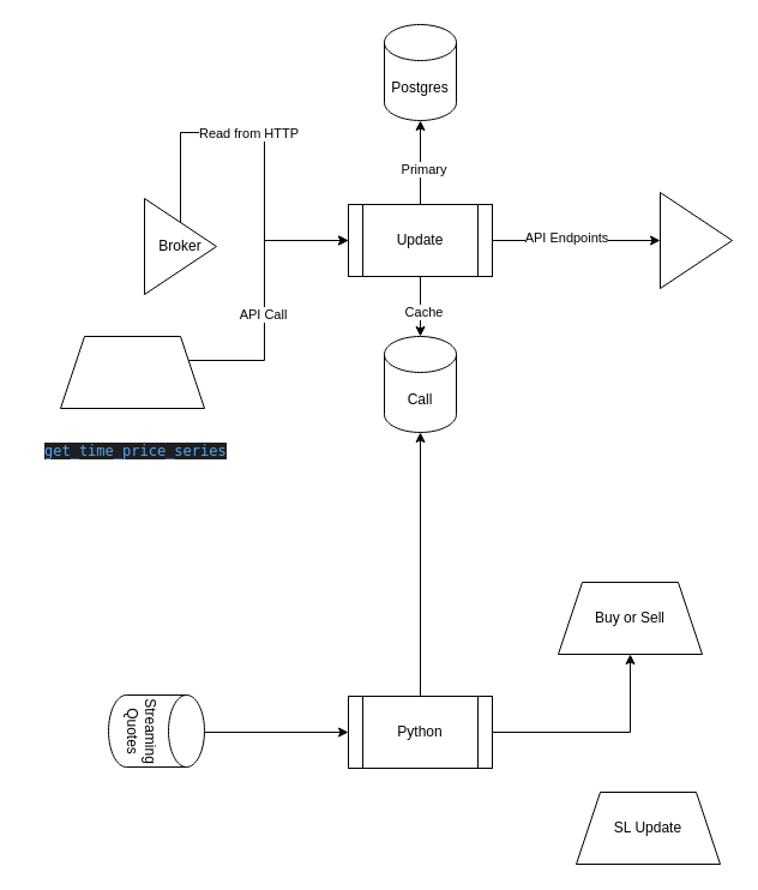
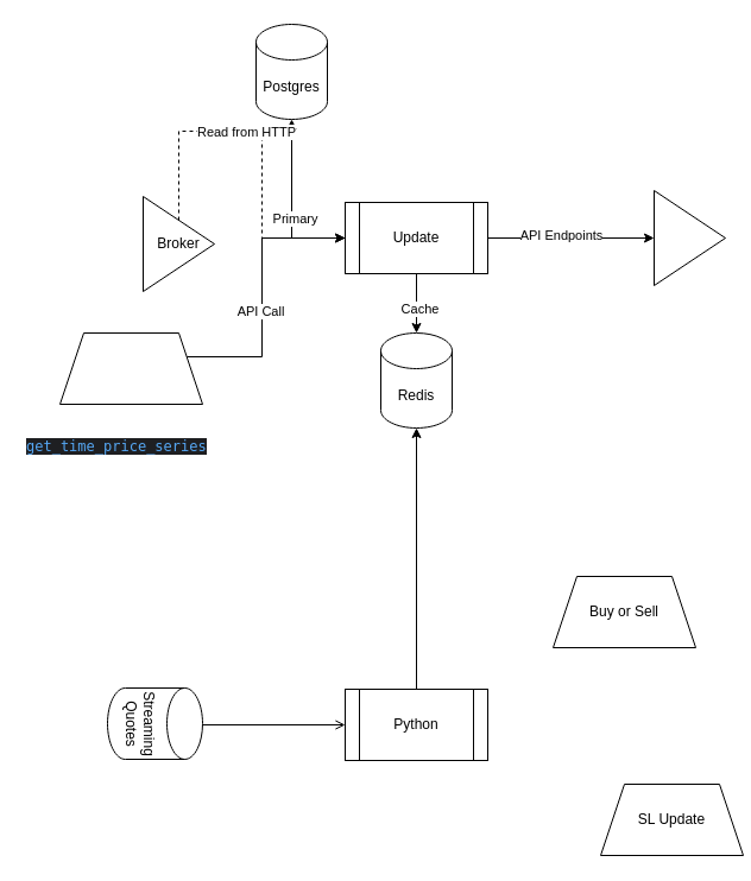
- <mxCell id="14" value="Postgres" style="shape=cylinder3;whiteSpace=wrap;html=1;boundedLbl=1;backgroundOutline=1;size=15;" vertex="1" parent="1"><mxGeometry x="320" y="20" width="60" height="80" as="geometry" /></mxCell>
+ <mxCell id="14" value="Postgres" style="shape=cylinder3;whiteSpace=wrap;html=1;boundedLbl=1;backgroundOutline=1;size=15;" vertex="1" parent="1"><mxGeometry x="215" y="20" width="60" height="80" as="geometry" /></mxCell>
- <mxCell id="11" value="" style="edgeStyle=orthogonalEdgeStyle;rounded=0;orthogonalLoop=1;jettySize=auto;html=1;entryX=0;entryY=0.5;entryDx=0;entryDy=0;" edge="1" parent="1" source="13" target="8"><mxGeometry relative="1" as="geometry"><Array as="points"><mxPoint x="220" y="110" /><mxPoint x="220" y="200" /></Array></mxGeometry></mxCell>
+ <mxCell id="11" value="" style="edgeStyle=orthogonalEdgeStyle;rounded=0;orthogonalLoop=1;jettySize=auto;html=1;entryX=0;entryY=0.5;entryDx=0;entryDy=0;dashed=1;" edge="1" parent="1" source="13" target="8"><mxGeometry relative="1" as="geometry"><Array as="points"><mxPoint x="220" y="110" /><mxPoint x="220" y="200" /></Array></mxGeometry></mxCell>
- <mxCell id="9" value="Call" style="shape=cylinder3;whiteSpace=wrap;html=1;boundedLbl=1;backgroundOutline=1;size=15;" vertex="1" parent="1"><mxGeometry x="320" y="280" width="60" height="80" as="geometry" /></mxCell>
+ <mxCell id="9" value="Redis" style="shape=cylinder3;whiteSpace=wrap;html=1;boundedLbl=1;backgroundOutline=1;size=15;" vertex="1" parent="1"><mxGeometry x="320" y="280" width="60" height="80" as="geometry" /></mxCell>
- <mxCell id="18" value="&lt;div style=&quot;font-style: normal; font-variant-caps: normal; font-weight: 400; letter-spacing: normal; text-align: start; text-indent: 0px; text-transform: none; word-spacing: 0px; -webkit-text-stroke-width: 0px; text-decoration: none; background-color: rgb(30, 31, 34); color: rgb(188, 190, 196);&quot;&gt;&lt;pre style=&quot;font-family: &amp;quot;JetBrains Mono&amp;quot;, monospace; font-size: 9pt;&quot;&gt;&lt;span style=&quot;color: rgb(86, 168, 245);&quot;&gt;get_time_price_series&lt;/span&gt;&lt;/pre&gt;&lt;/div&gt;" style="text;whiteSpace=wrap;html=1;" vertex="1" parent="1"><mxGeometry x="35" y="350" width="180" height="60" as="geometry" /></mxCell>
+ <mxCell id="18" value="&lt;div style=&quot;font-style: normal; font-variant-caps: normal; font-weight: 400; letter-spacing: normal; text-align: start; text-indent: 0px; text-transform: none; word-spacing: 0px; -webkit-text-stroke-width: 0px; text-decoration: none; background-color: rgb(30, 31, 34); color: rgb(188, 190, 196);&quot;&gt;&lt;pre style=&quot;font-family: &amp;quot;JetBrains Mono&amp;quot;, monospace; font-size: 9pt;&quot;&gt;&lt;span style=&quot;color: rgb(86, 168, 245);&quot;&gt;get_time_price_series&lt;/span&gt;&lt;/pre&gt;&lt;/div&gt;" style="text;whiteSpace=wrap;html=1;" vertex="1" parent="1"><mxGeometry x="20" y="350" width="180" height="60" as="geometry" /></mxCell>
- <mxCell id="22" value="" style="edgeStyle=orthogonalEdgeStyle;rounded=0;orthogonalLoop=1;jettySize=auto;html=1;exitX=0.517;exitY=0.313;exitDx=0;exitDy=0;exitPerimeter=0;" edge="1" parent="1" source="23" target="21"><mxGeometry relative="1" as="geometry"><mxPoint x="170" y="610" as="sourcePoint" /></mxGeometry></mxCell>
+ <mxCell id="22" value="" style="edgeStyle=orthogonalEdgeStyle;rounded=0;orthogonalLoop=1;jettySize=auto;html=1;exitX=0.517;exitY=0.313;exitDx=0;exitDy=0;exitPerimeter=0;endArrow=open;" edge="1" parent="1" source="23" target="21"><mxGeometry relative="1" as="geometry"><mxPoint x="170" y="610" as="sourcePoint" /></mxGeometry></mxCell>
- <mxCell id="19" style="edgeStyle=orthogonalEdgeStyle;rounded=0;orthogonalLoop=1;jettySize=auto;html=1;entryX=0.5;entryY=1;entryDx=0;entryDy=0;" edge="1" parent="1" source="21" target="24"><mxGeometry relative="1" as="geometry" /></mxCell>
- <mxCell id="25" value="SL Update" style="shape=trapezoid;perimeter=trapezoidPerimeter;whiteSpace=wrap;html=1;fixedSize=1;" vertex="1" parent="1"><mxGeometry x="480" y="660" width="120" height="60" as="geometry" /></mxCell>
+ <mxCell id="25" value="SL Update" style="shape=trapezoid;perimeter=trapezoidPerimeter;whiteSpace=wrap;html=1;fixedSize=1;" vertex="1" parent="1"><mxGeometry x="505" y="660" width="120" height="60" as="geometry" /></mxCell>
